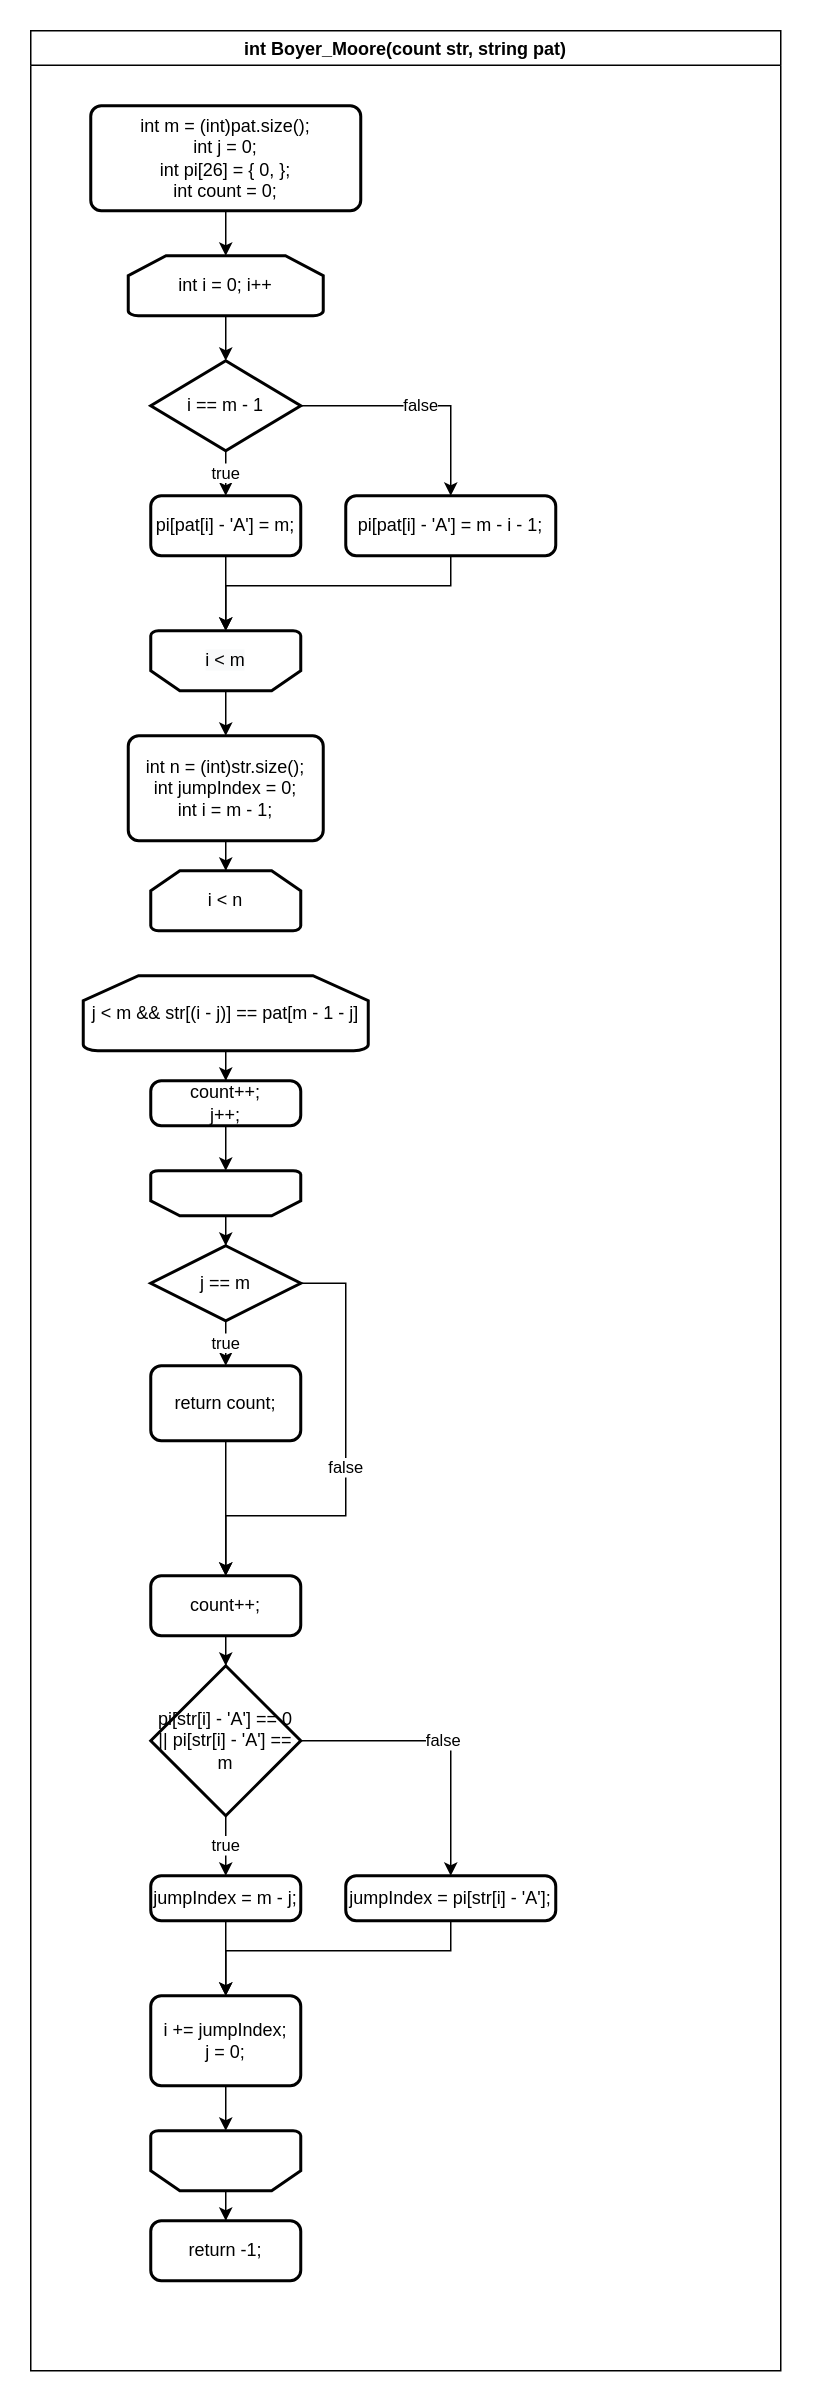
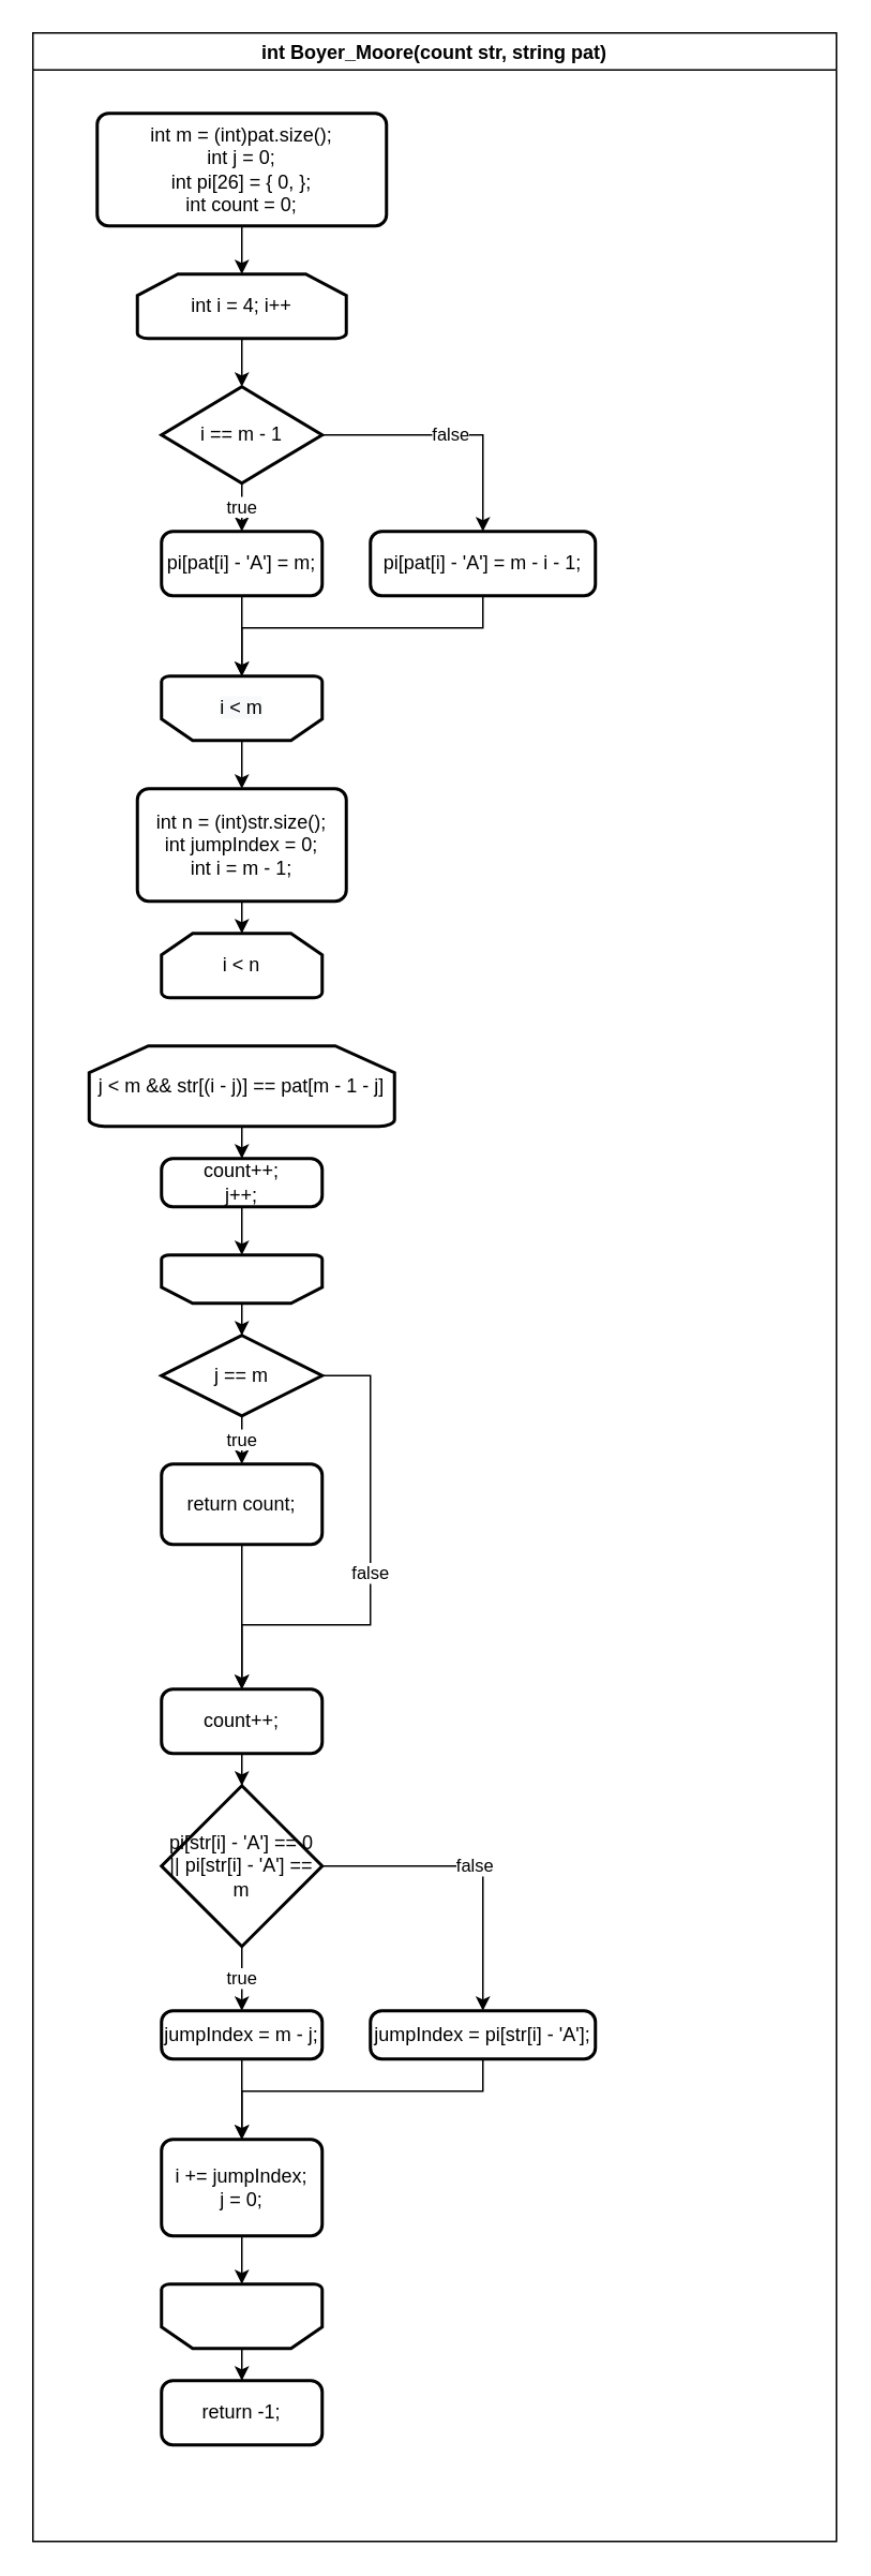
- <mxCell id="6" value="int i = 0; i++" style="strokeWidth=2;html=1;shape=mxgraph.flowchart.loop_limit;whiteSpace=wrap;" vertex="1" parent="2"><mxGeometry x="65" y="150" width="130" height="40" as="geometry" /></mxCell>
+ <mxCell id="6" value="int i = 4; i++" style="strokeWidth=2;html=1;shape=mxgraph.flowchart.loop_limit;whiteSpace=wrap;" vertex="1" parent="2"><mxGeometry x="65" y="150" width="130" height="40" as="geometry" /></mxCell>
